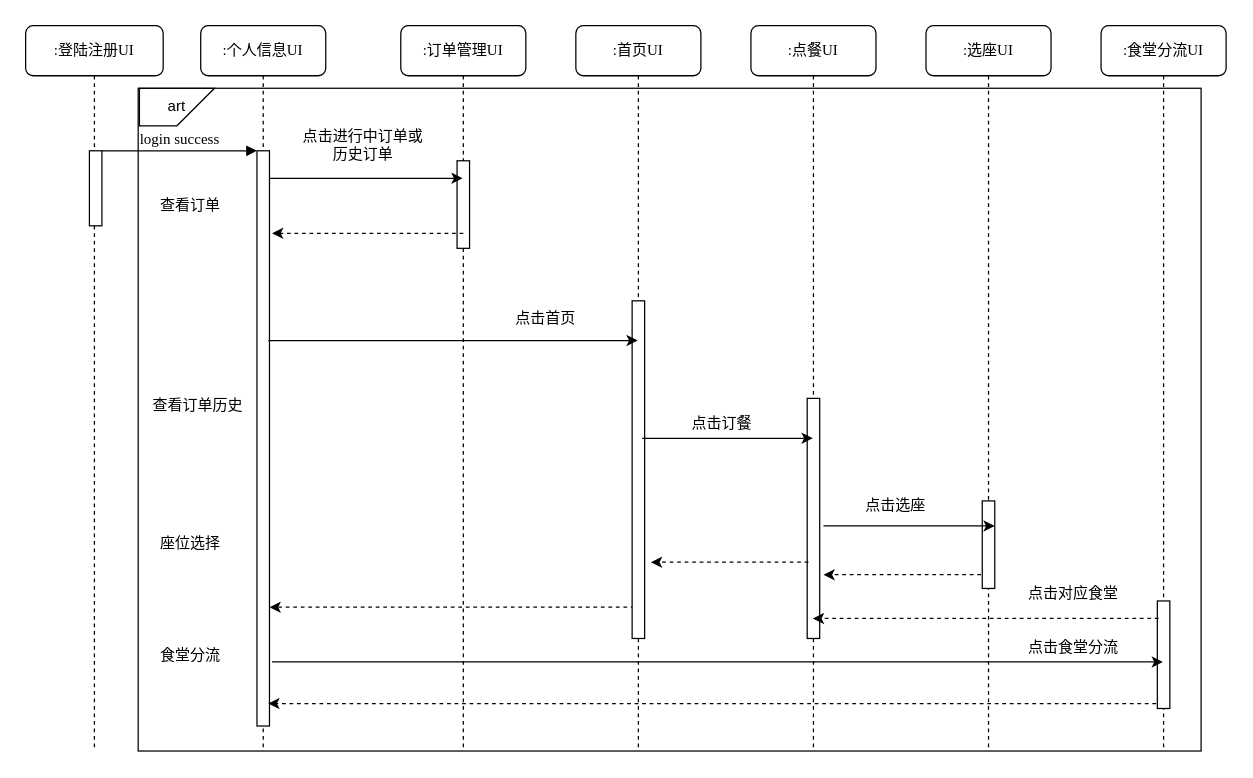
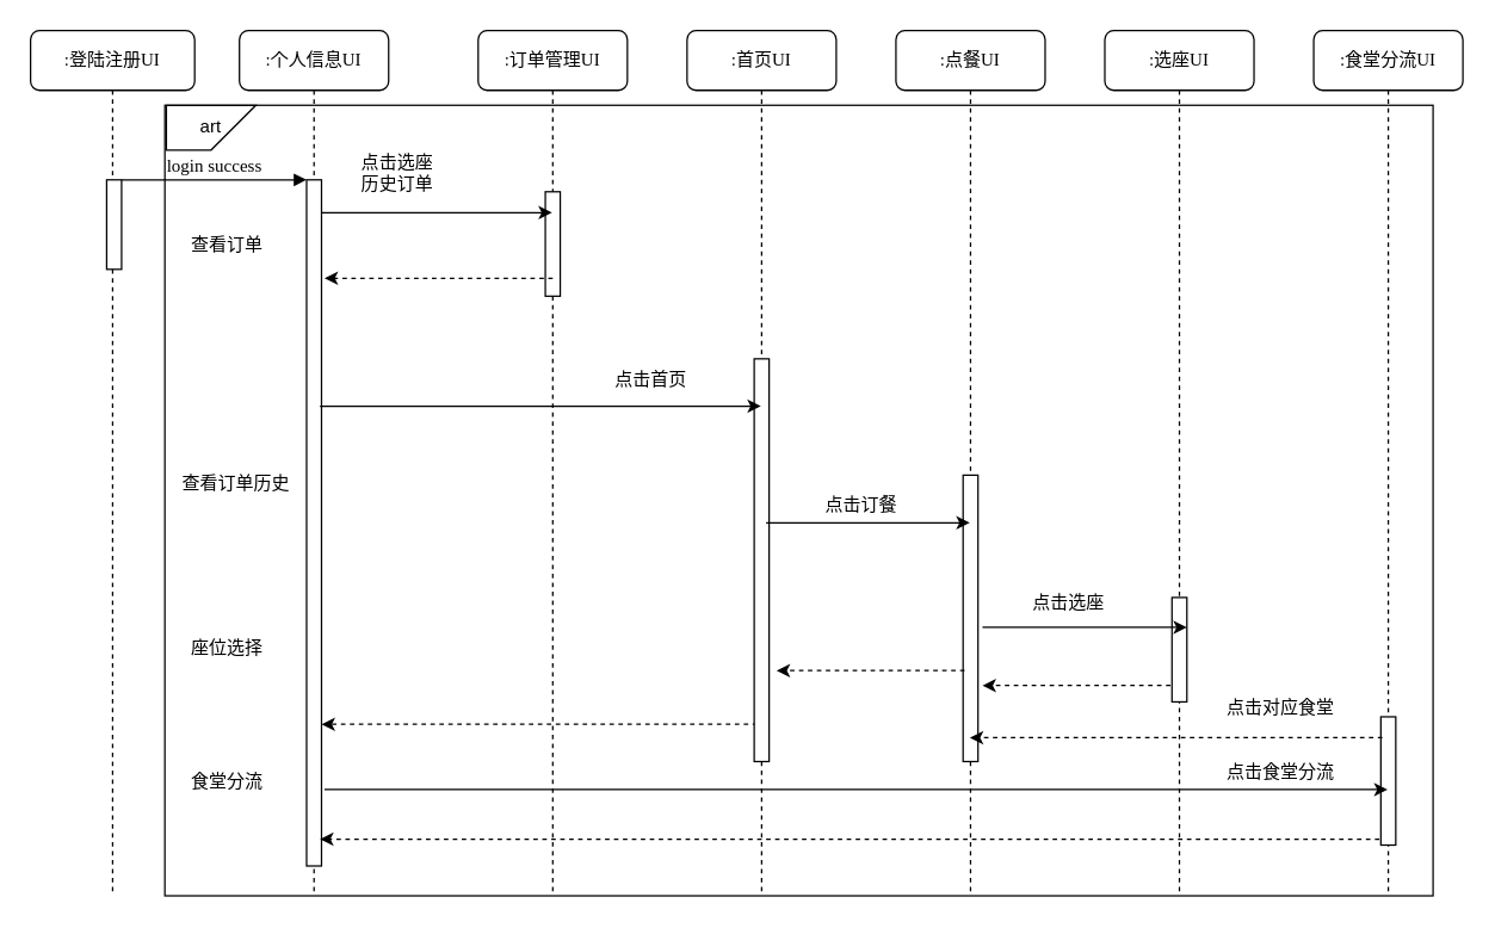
- <mxCell id="20" value="&lt;div style=&quot;text-align: center;&quot;&gt;&lt;span style=&quot;background-color: transparent; color: light-dark(rgb(0, 0, 0), rgb(255, 255, 255)); text-wrap-mode: nowrap;&quot;&gt;&lt;font face=&quot;Verdana&quot;&gt;点击进行中订单或&lt;/font&gt;&lt;/span&gt;&lt;/div&gt;&lt;div style=&quot;text-align: center;&quot;&gt;&lt;span style=&quot;background-color: transparent; color: light-dark(rgb(0, 0, 0), rgb(255, 255, 255)); text-wrap-mode: nowrap;&quot;&gt;&lt;font face=&quot;Verdana&quot;&gt;历史订单&lt;/font&gt;&lt;/span&gt;&lt;/div&gt;" style="text;whiteSpace=wrap;html=1;" vertex="1" parent="1"><mxGeometry x="240" y="95" width="110" height="40" as="geometry" /></mxCell>
+ <mxCell id="20" value="&lt;div style=&quot;text-align: center;&quot;&gt;&lt;span style=&quot;background-color: transparent; color: light-dark(rgb(0, 0, 0), rgb(255, 255, 255)); text-wrap-mode: nowrap;&quot;&gt;&lt;font face=&quot;Verdana&quot;&gt;点击选座&lt;/font&gt;&lt;/span&gt;&lt;/div&gt;&lt;div style=&quot;text-align: center;&quot;&gt;&lt;span style=&quot;background-color: transparent; color: light-dark(rgb(0, 0, 0), rgb(255, 255, 255)); text-wrap-mode: nowrap;&quot;&gt;&lt;font face=&quot;Verdana&quot;&gt;历史订单&lt;/font&gt;&lt;/span&gt;&lt;/div&gt;" style="text;whiteSpace=wrap;html=1;" vertex="1" parent="1"><mxGeometry x="240" y="95" width="110" height="40" as="geometry" /></mxCell>
